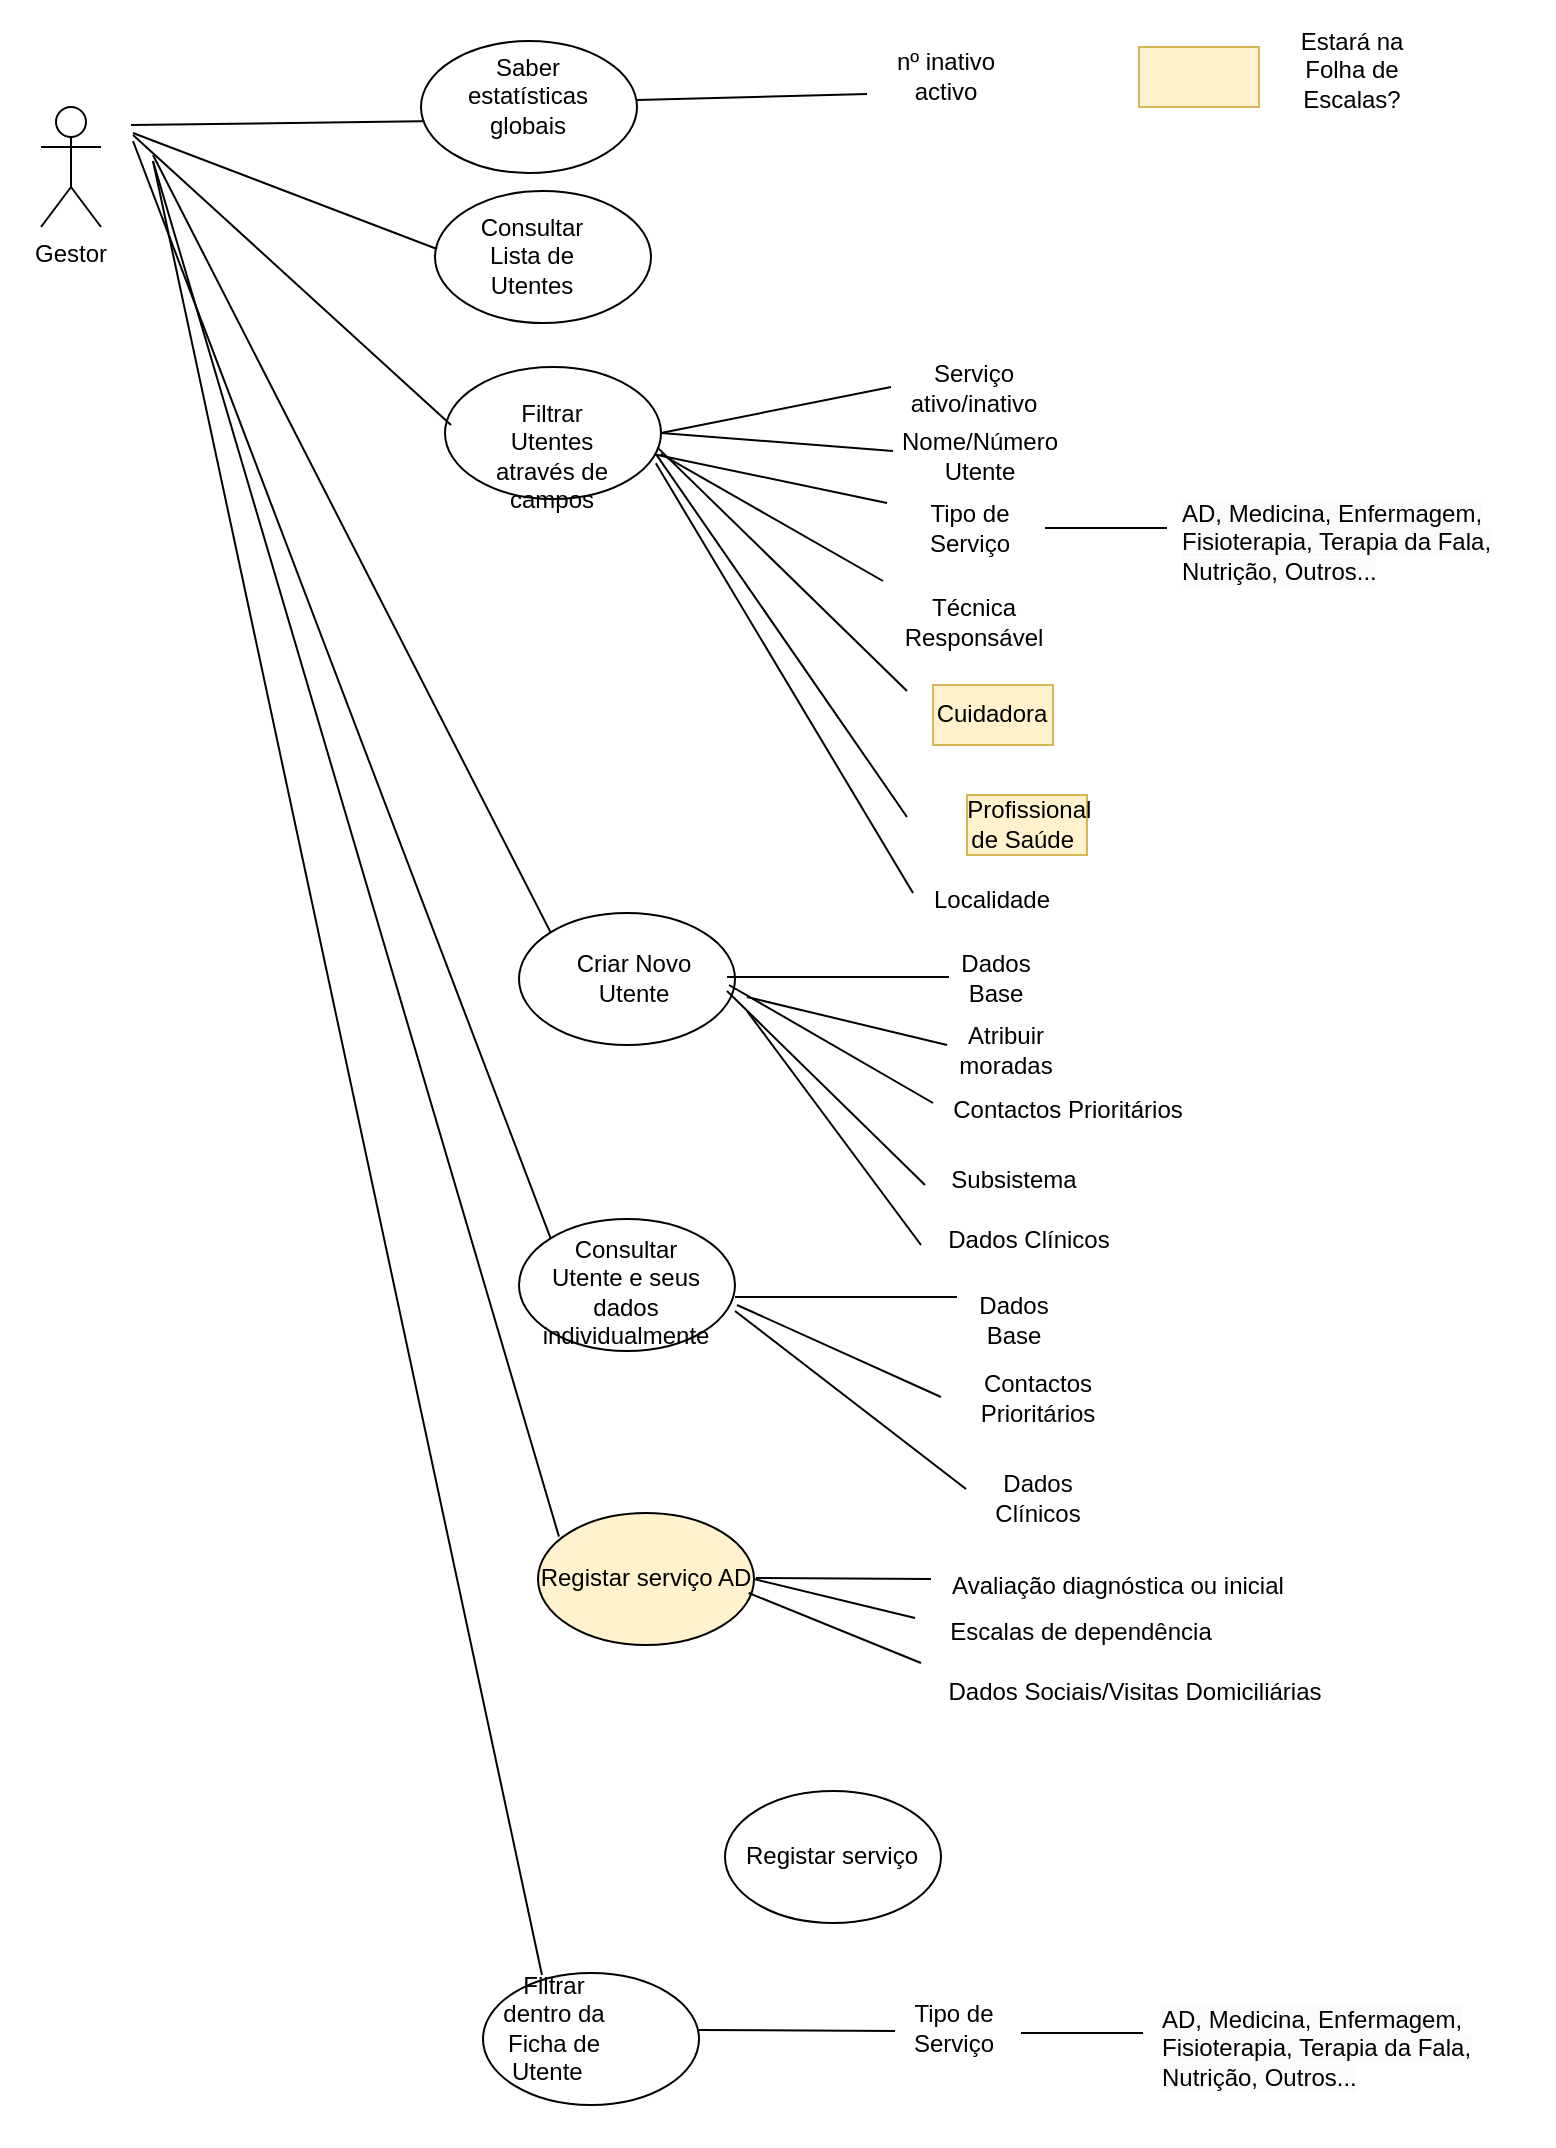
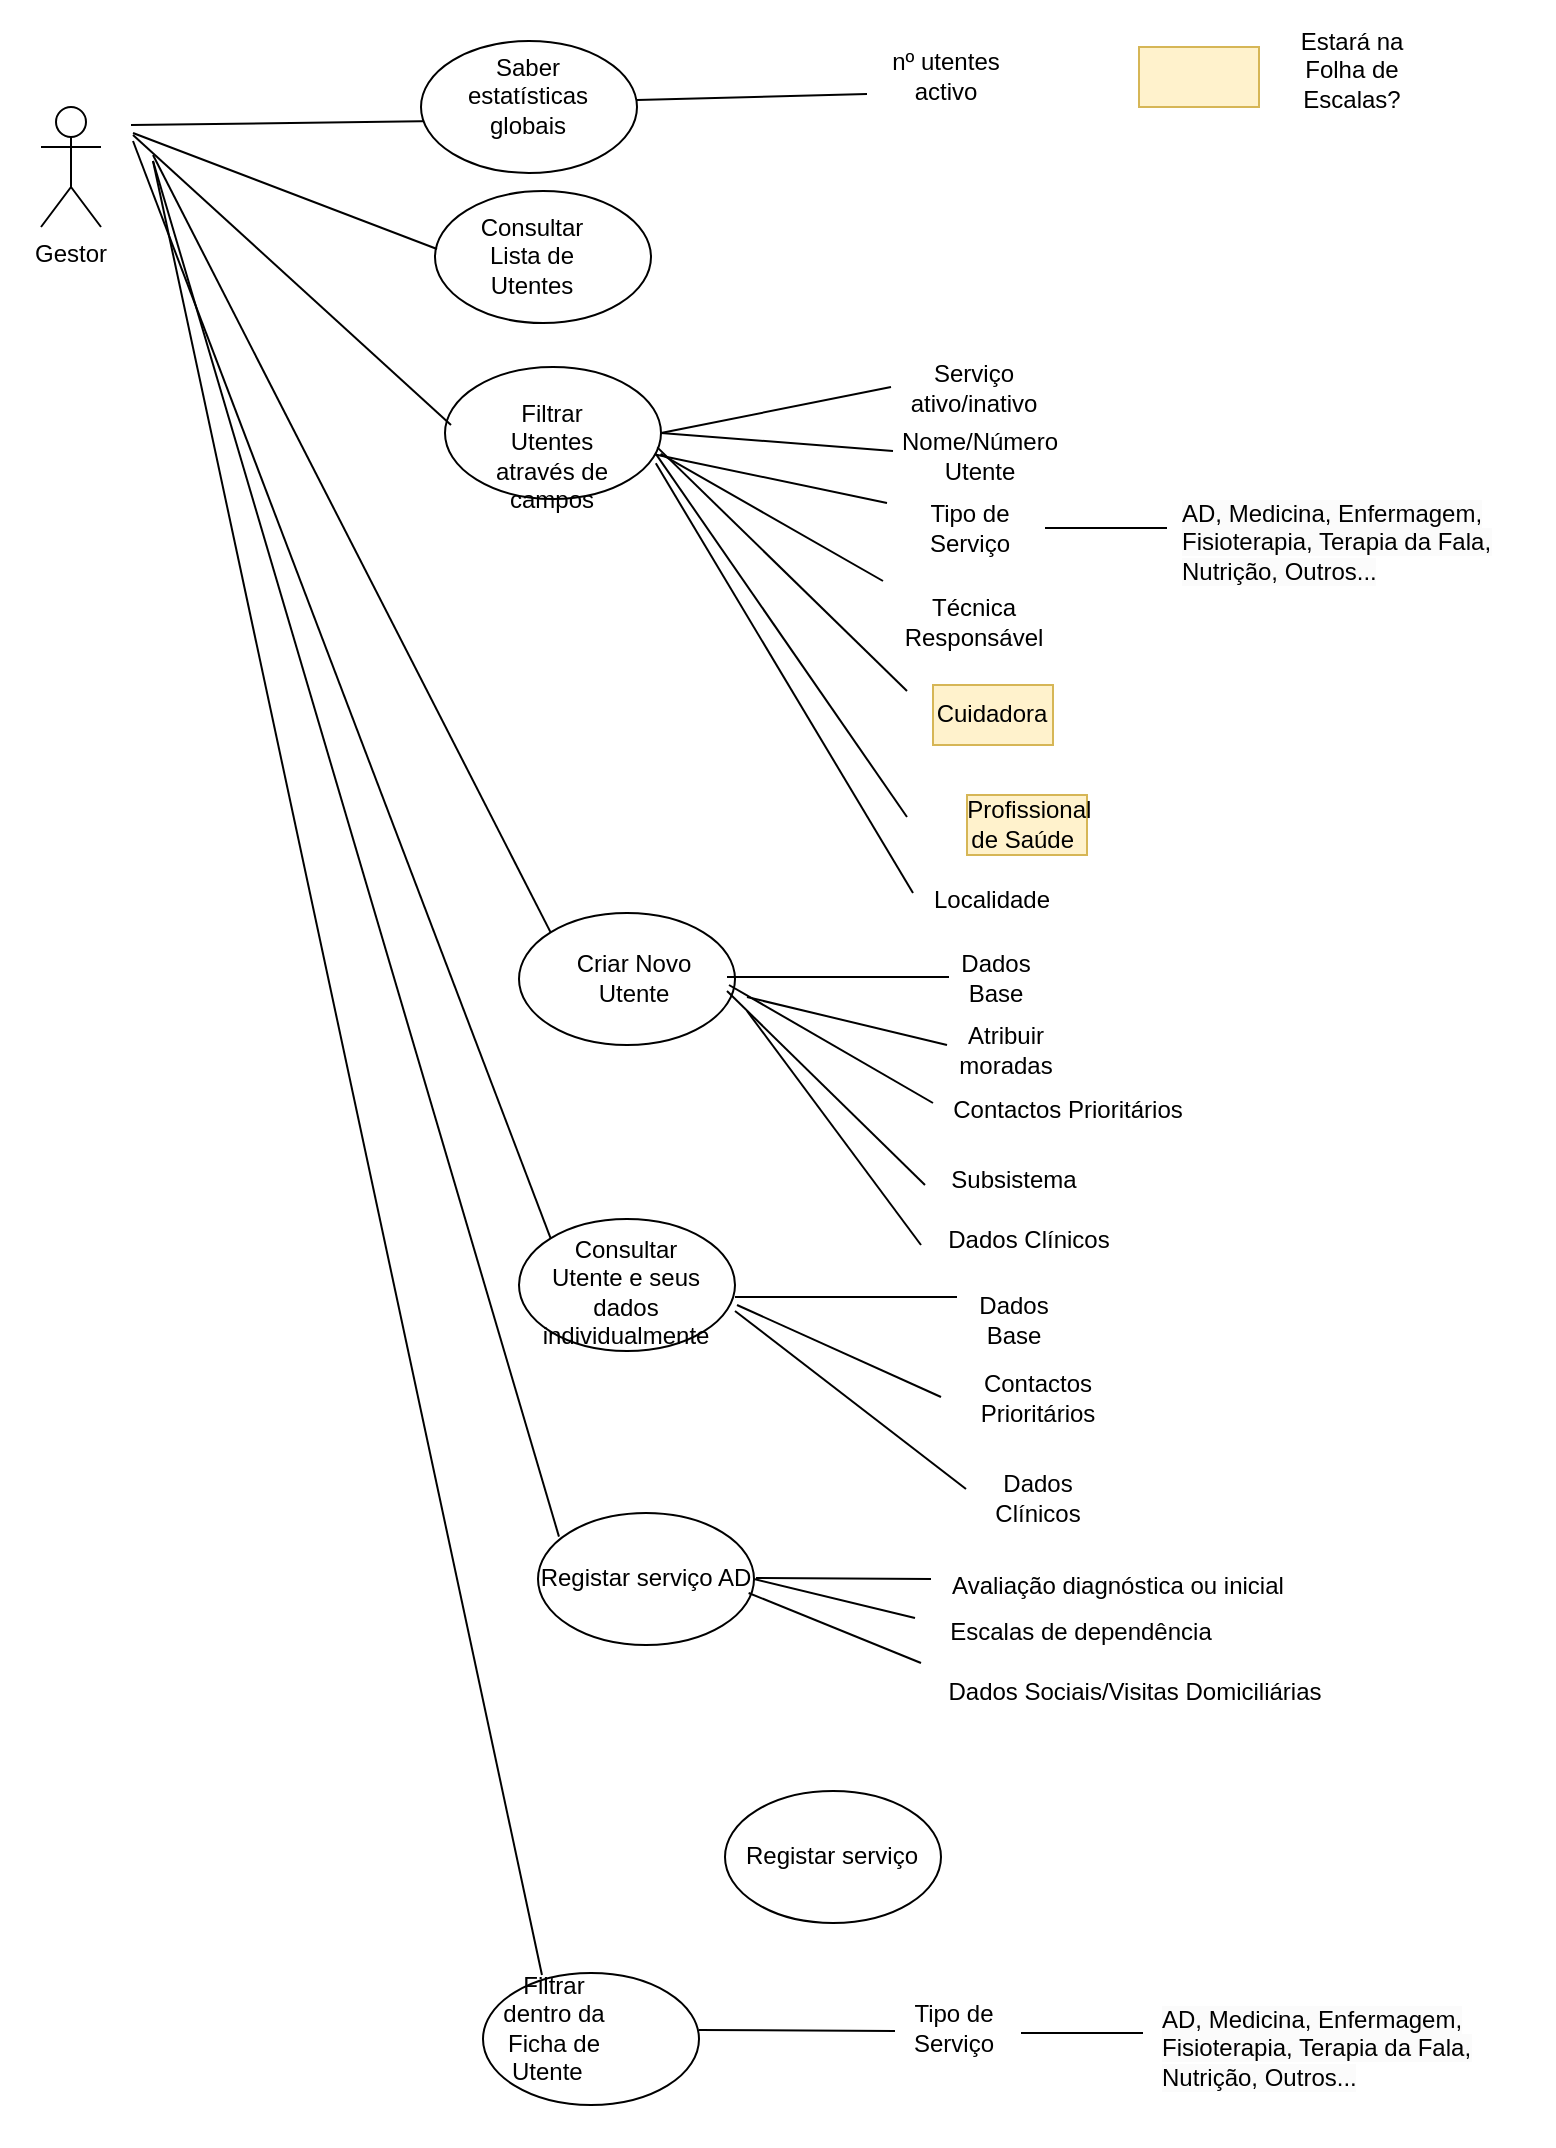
- <mxCell id="18" value="nº inativo activo" style="text;html=1;align=center;verticalAlign=middle;whiteSpace=wrap;rounded=0;" vertex="1" parent="1"><mxGeometry x="443" y="23" width="60" height="30" as="geometry" /></mxCell>
+ <mxCell id="18" value="nº utentes activo" style="text;html=1;align=center;verticalAlign=middle;whiteSpace=wrap;rounded=0;" vertex="1" parent="1"><mxGeometry x="443" y="23" width="60" height="30" as="geometry" /></mxCell>
- <mxCell id="2" value="Registar serviço AD" style="ellipse;whiteSpace=wrap;html=1;fillColor=#fff2cc;" vertex="1" parent="1"><mxGeometry x="268.5" y="756" width="108" height="66" as="geometry" /></mxCell>
+ <mxCell id="2" value="Registar serviço AD" style="ellipse;whiteSpace=wrap;html=1;" vertex="1" parent="1"><mxGeometry x="268.5" y="756" width="108" height="66" as="geometry" /></mxCell>
